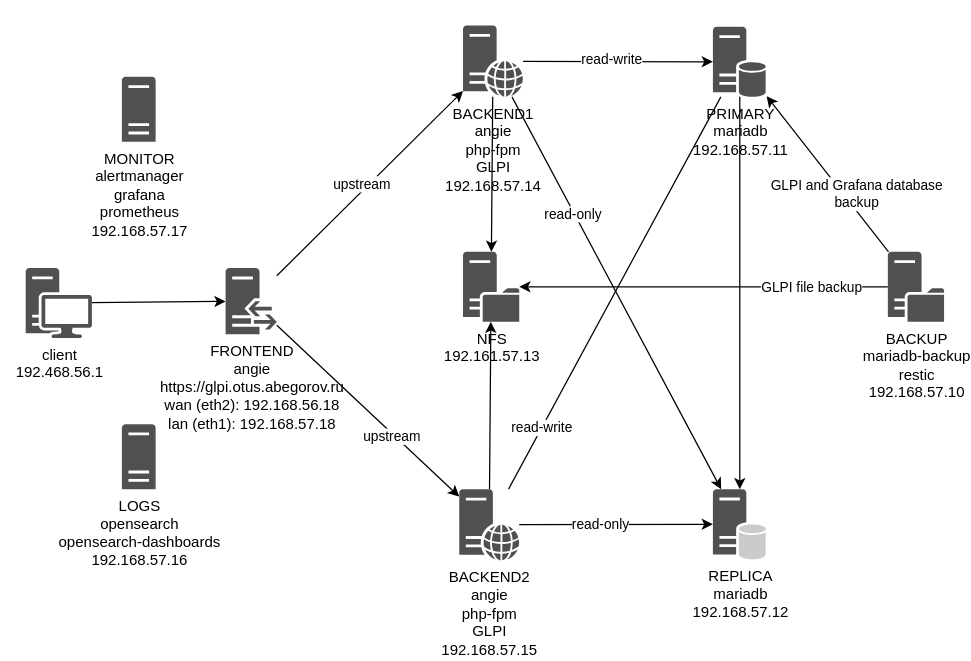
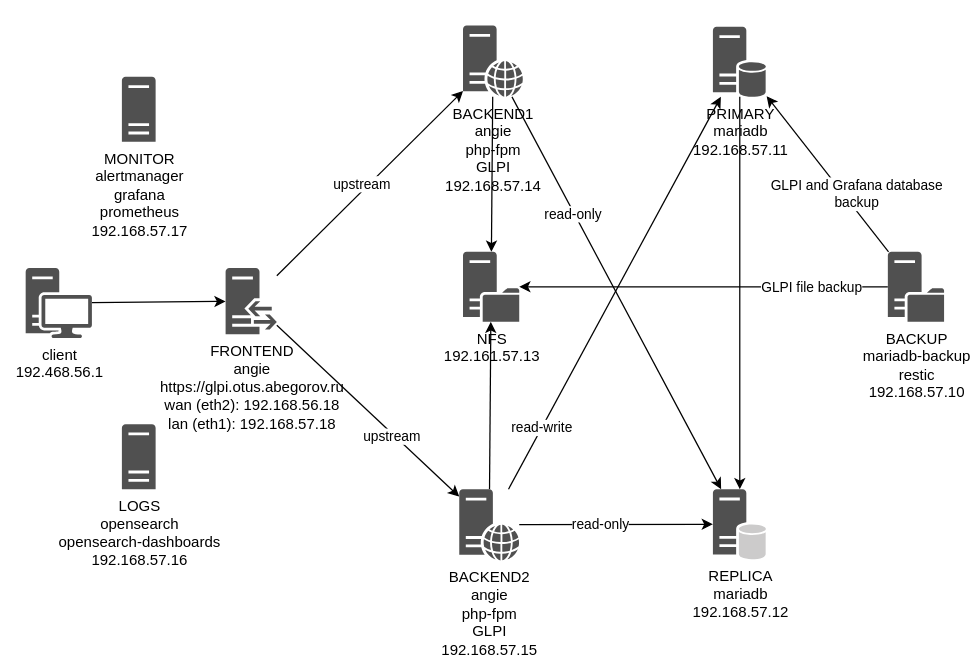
- <mxCell id="9" style="edgeStyle=none;rounded=0;orthogonalLoop=1;jettySize=auto;html=1;" edge="1" parent="1" source="26" target="3"><mxGeometry relative="1" as="geometry"><mxPoint x="443.5" y="49.542" as="sourcePoint" /></mxGeometry></mxCell>
- <mxCell id="10" value="read-write" style="edgeLabel;html=1;align=center;verticalAlign=middle;resizable=0;points=[];" vertex="1" connectable="0" parent="9"><mxGeometry x="-0.079" y="2" relative="1" as="geometry"><mxPoint as="offset" /></mxGeometry></mxCell>
- <mxCell id="27" style="edgeStyle=none;rounded=0;orthogonalLoop=1;jettySize=auto;html=1;endArrow=none;" edge="1" parent="1" source="29" target="3"><mxGeometry relative="1" as="geometry" /></mxCell>
+ <mxCell id="27" style="edgeStyle=none;rounded=0;orthogonalLoop=1;jettySize=auto;html=1;" edge="1" parent="1" source="29" target="3"><mxGeometry relative="1" as="geometry" /></mxCell>
